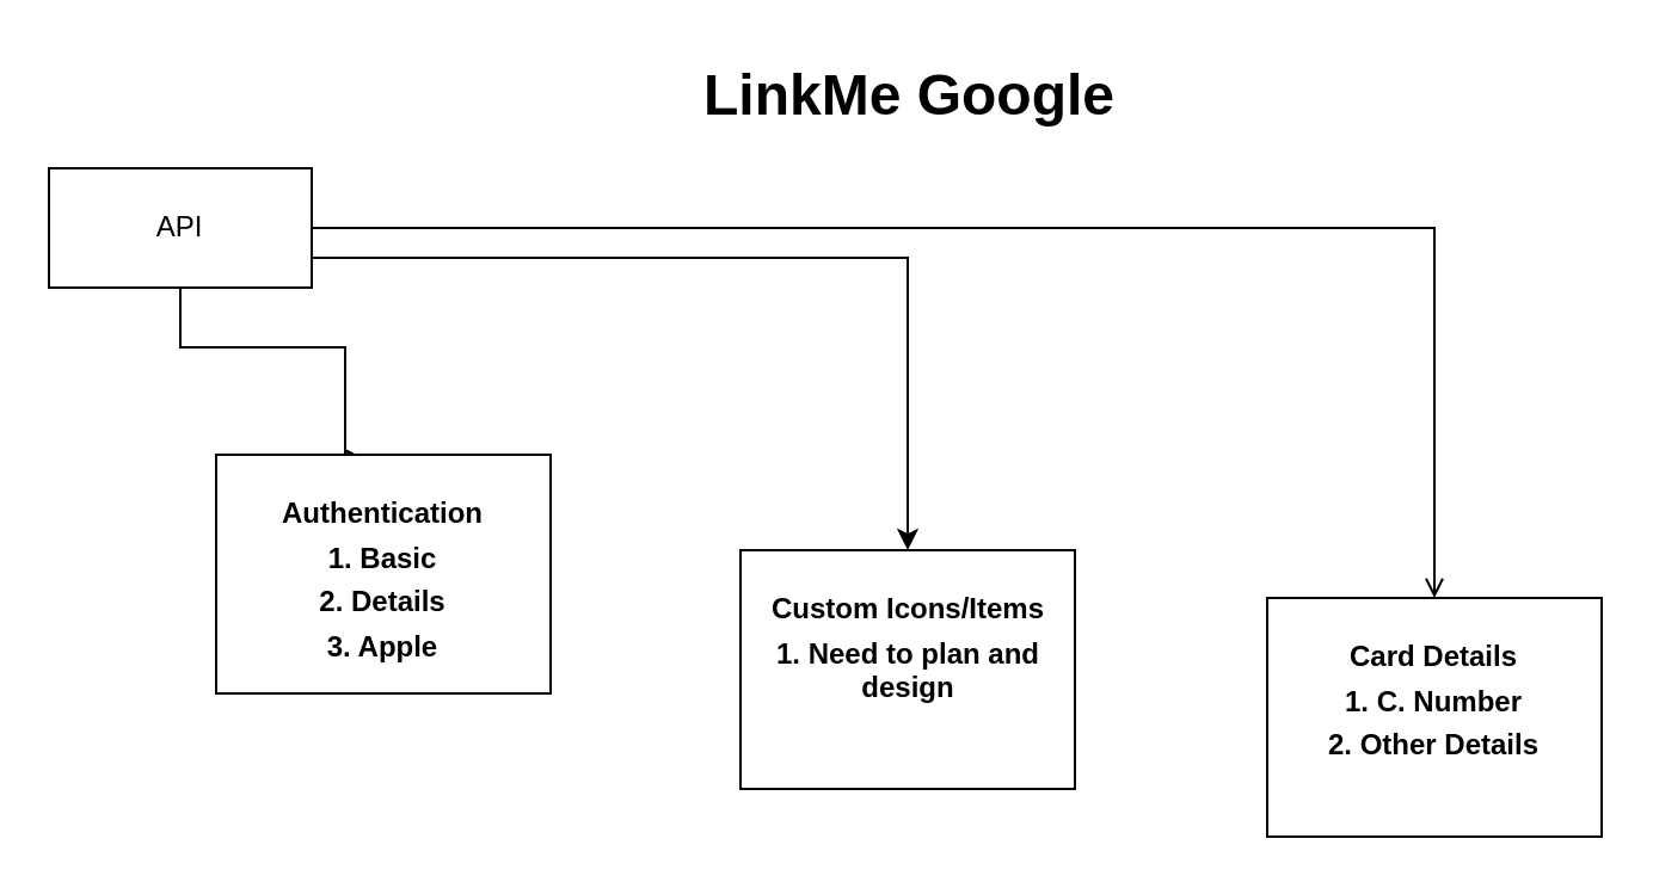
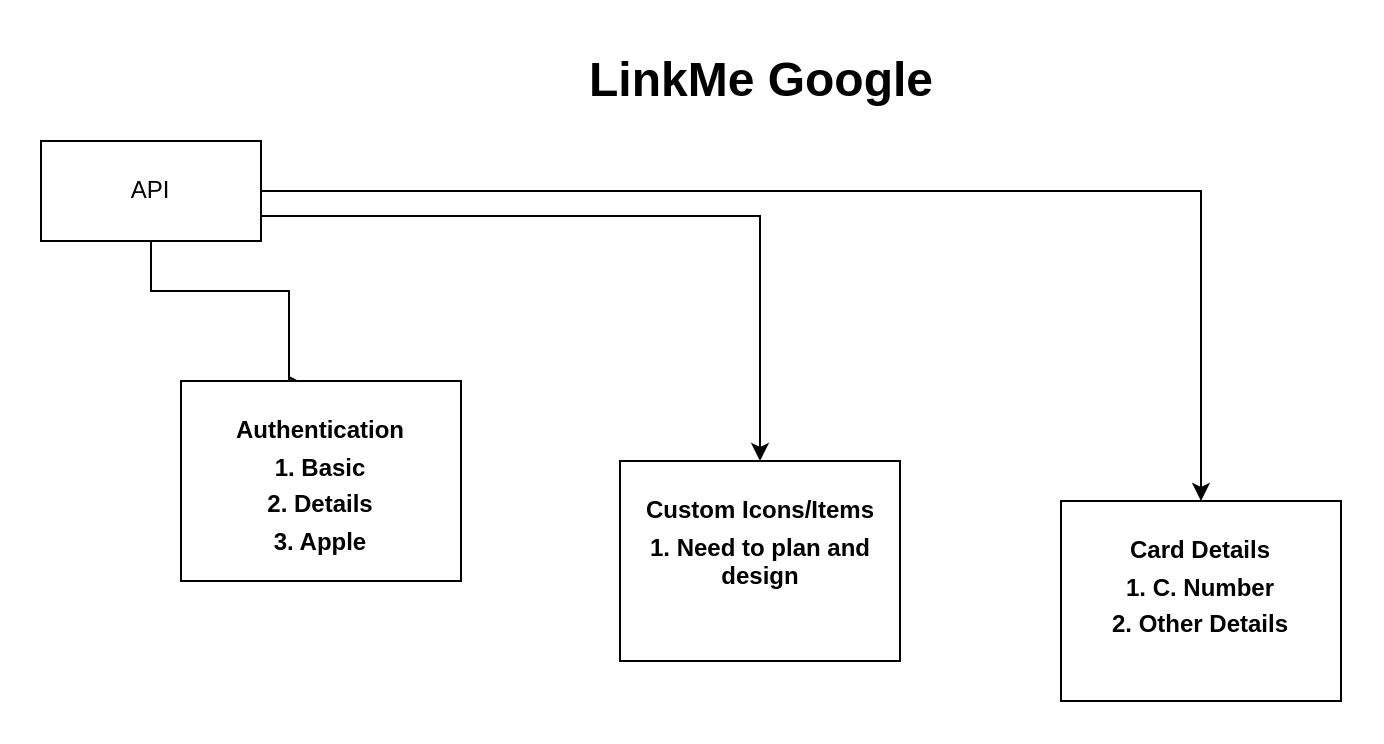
- <mxCell id="5" style="edgeStyle=orthogonalEdgeStyle;rounded=0;orthogonalLoop=1;jettySize=auto;html=1;exitX=1;exitY=0.5;exitDx=0;exitDy=0;entryX=0.5;entryY=0;entryDx=0;entryDy=0;endArrow=open;" edge="1" parent="1" source="6" target="9"><mxGeometry relative="1" as="geometry" /></mxCell>
+ <mxCell id="5" style="edgeStyle=orthogonalEdgeStyle;rounded=0;orthogonalLoop=1;jettySize=auto;html=1;exitX=1;exitY=0.5;exitDx=0;exitDy=0;entryX=0.5;entryY=0;entryDx=0;entryDy=0;" edge="1" parent="1" source="6" target="9"><mxGeometry relative="1" as="geometry" /></mxCell>
